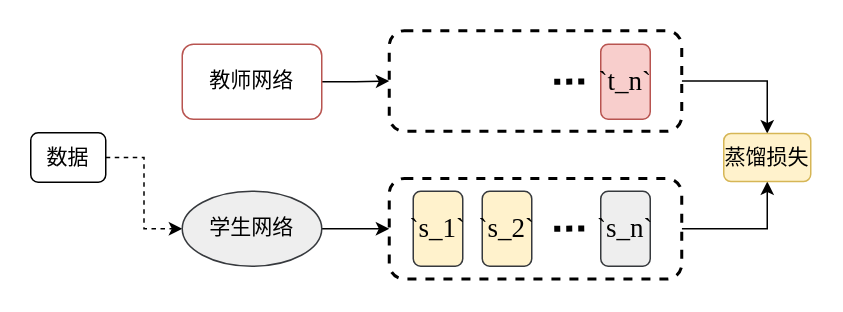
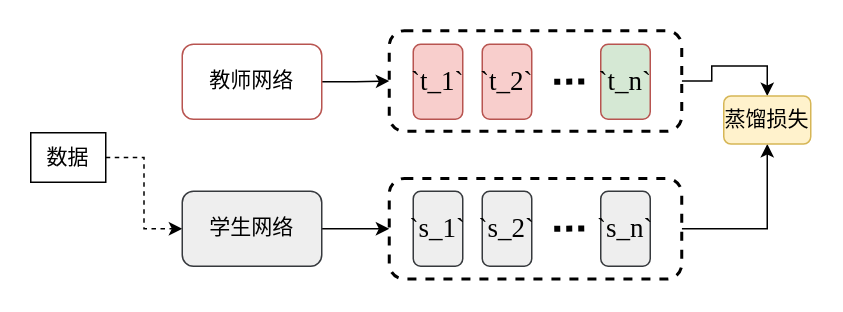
+ <mxCell id="13" value="&lt;font style=&quot;font-size: 18px;&quot; face=&quot;宋体&quot;&gt;`t_1`&lt;/font&gt;" style="rounded=1;whiteSpace=wrap;html=1;fillColor=#f8cecc;strokeColor=#b85450;" parent="1" vertex="1"><mxGeometry x="275" y="29" width="33" height="50" as="geometry" /></mxCell>
+ <mxCell id="14" value="&lt;font style=&quot;font-size: 18px;&quot; face=&quot;宋体&quot;&gt;`t_2`&lt;/font&gt;" style="rounded=1;whiteSpace=wrap;html=1;fillColor=#f8cecc;strokeColor=#b85450;" parent="1" vertex="1"><mxGeometry x="321" y="29" width="33" height="50" as="geometry" /></mxCell>
- <mxCell id="15" value="&lt;font style=&quot;font-size: 18px;&quot; face=&quot;宋体&quot;&gt;`t_n`&lt;/font&gt;" style="rounded=1;whiteSpace=wrap;html=1;fillColor=#f8cecc;strokeColor=#b85450;" parent="1" vertex="1"><mxGeometry x="400" y="29" width="33" height="50" as="geometry" /></mxCell>
+ <mxCell id="15" value="&lt;font style=&quot;font-size: 18px;&quot; face=&quot;宋体&quot;&gt;`t_n`&lt;/font&gt;" style="rounded=1;whiteSpace=wrap;html=1;fillColor=#d5e8d4;strokeColor=#b85450;" parent="1" vertex="1"><mxGeometry x="400" y="29" width="33" height="50" as="geometry" /></mxCell>
- <mxCell id="7" value="&lt;font style=&quot;font-size: 14px;&quot; face=&quot;宋体&quot;&gt;数据&lt;/font&gt;" style="rounded=1;whiteSpace=wrap;html=1;" parent="1" vertex="1"><mxGeometry x="20" y="88" width="50" height="33" as="geometry" /></mxCell>
+ <mxCell id="7" value="&lt;font style=&quot;font-size: 14px;&quot; face=&quot;宋体&quot;&gt;数据&lt;/font&gt;" style="whiteSpace=wrap;html=1;rounded=0;" parent="1" vertex="1"><mxGeometry x="20" y="88" width="50" height="33" as="geometry" /></mxCell>
- <mxCell id="12" value="&lt;font style=&quot;font-size: 14px;&quot; face=&quot;宋体&quot;&gt;蒸馏损失&lt;/font&gt;" style="rounded=1;whiteSpace=wrap;html=1;fillColor=#fff2cc;strokeColor=#d6b656;" parent="1" vertex="1"><mxGeometry x="482" y="88.5" width="58" height="32" as="geometry" /></mxCell>
+ <mxCell id="12" value="&lt;font style=&quot;font-size: 14px;&quot; face=&quot;宋体&quot;&gt;蒸馏损失&lt;/font&gt;" style="rounded=1;whiteSpace=wrap;html=1;fillColor=#fff2cc;strokeColor=#d6b656;" parent="1" vertex="1"><mxGeometry x="482" y="63.5" width="58" height="32" as="geometry" /></mxCell>
- <mxCell id="11" value="&lt;font style=&quot;font-size: 14px;&quot; face=&quot;宋体&quot;&gt;学生网络&lt;/font&gt;" style="ellipse;whiteSpace=wrap;html=1;fillColor=#eeeeee;strokeColor=#36393d;" parent="1" vertex="1"><mxGeometry x="121" y="127" width="93" height="50" as="geometry" /></mxCell>
+ <mxCell id="11" value="&lt;font style=&quot;font-size: 14px;&quot; face=&quot;宋体&quot;&gt;学生网络&lt;/font&gt;" style="rounded=1;whiteSpace=wrap;html=1;fillColor=#eeeeee;strokeColor=#36393d;" parent="1" vertex="1"><mxGeometry x="121" y="127" width="93" height="50" as="geometry" /></mxCell>
- <mxCell id="17" value="&lt;font style=&quot;font-size: 18px;&quot; face=&quot;宋体&quot;&gt;`s_1`&lt;/font&gt;" style="rounded=1;whiteSpace=wrap;html=1;fillColor=#fff2cc;strokeColor=#36393d;" parent="1" vertex="1"><mxGeometry x="275" y="127" width="33" height="50" as="geometry" /></mxCell>
+ <mxCell id="17" value="&lt;font style=&quot;font-size: 18px;&quot; face=&quot;宋体&quot;&gt;`s_1`&lt;/font&gt;" style="rounded=1;whiteSpace=wrap;html=1;fillColor=#eeeeee;strokeColor=#36393d;" parent="1" vertex="1"><mxGeometry x="275" y="127" width="33" height="50" as="geometry" /></mxCell>
- <mxCell id="18" value="&lt;font style=&quot;font-size: 18px;&quot; face=&quot;宋体&quot;&gt;`s_2`&lt;/font&gt;" style="rounded=1;whiteSpace=wrap;html=1;fillColor=#fff2cc;strokeColor=#36393d;" parent="1" vertex="1"><mxGeometry x="321" y="127" width="33" height="50" as="geometry" /></mxCell>
+ <mxCell id="18" value="&lt;font style=&quot;font-size: 18px;&quot; face=&quot;宋体&quot;&gt;`s_2`&lt;/font&gt;" style="rounded=1;whiteSpace=wrap;html=1;fillColor=#eeeeee;strokeColor=#36393d;" parent="1" vertex="1"><mxGeometry x="321" y="127" width="33" height="50" as="geometry" /></mxCell>
